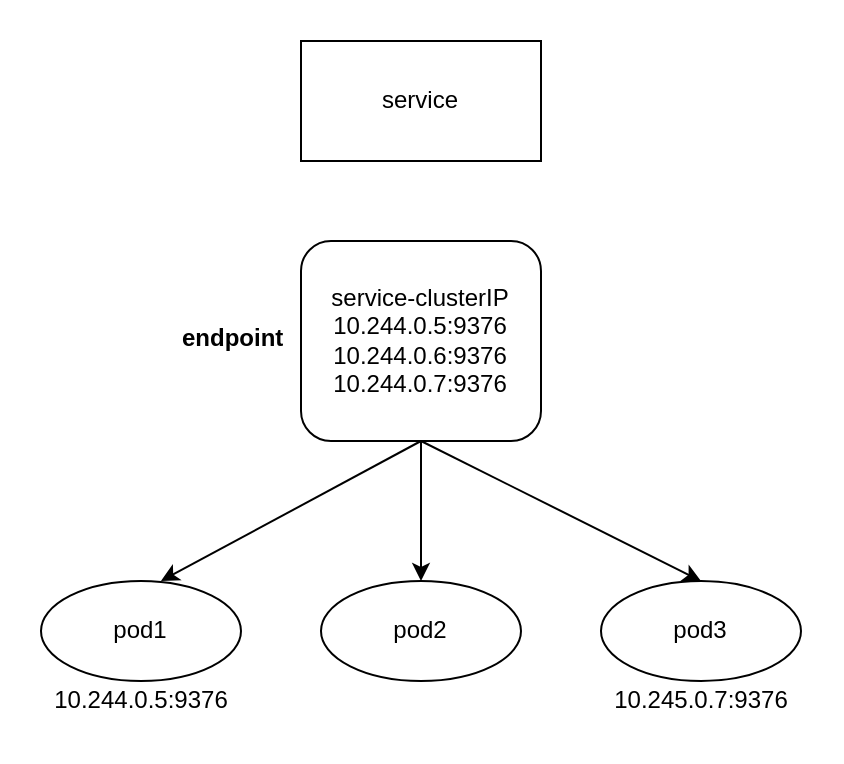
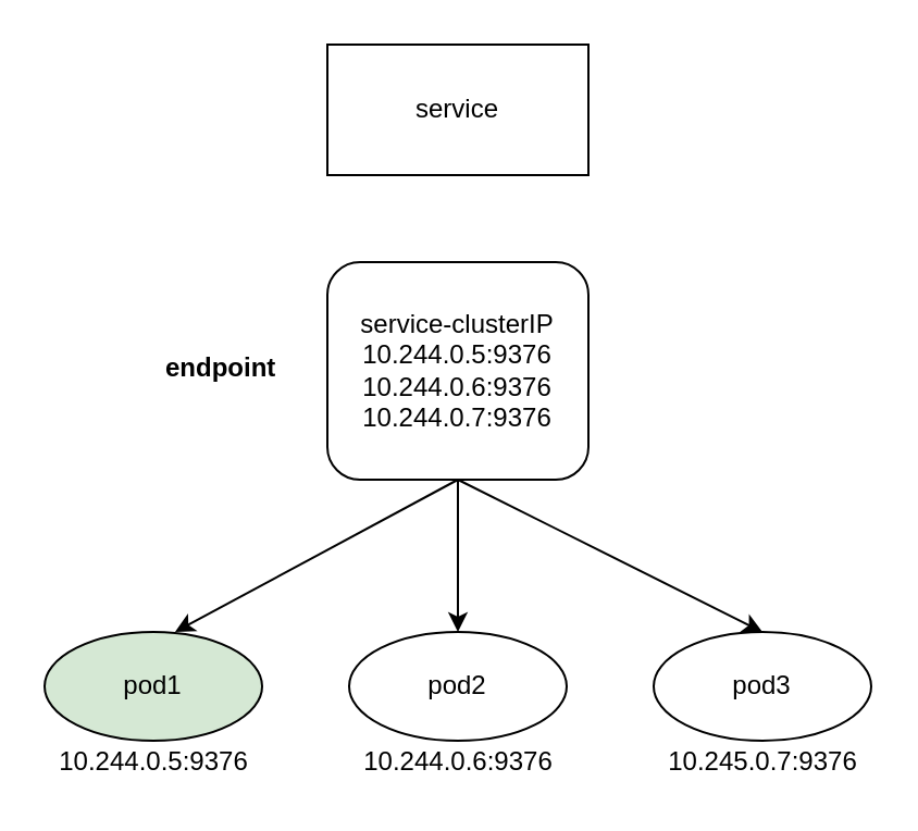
- <mxCell id="13" value="&lt;b&gt;endpoint&lt;/b&gt;" style="text;whiteSpace=wrap;html=1;strokeWidth=12;" vertex="1" parent="1"><mxGeometry x="89" y="155" width="50" height="30" as="geometry" /></mxCell>
+ <mxCell id="13" value="&lt;b&gt;endpoint&lt;/b&gt;" style="text;whiteSpace=wrap;html=1;strokeWidth=12;" vertex="1" parent="1"><mxGeometry x="74" y="155" width="50" height="30" as="geometry" /></mxCell>
- <mxCell id="3" value="pod1" style="ellipse;whiteSpace=wrap;html=1;" vertex="1" parent="1"><mxGeometry x="20" y="290" width="100" height="50" as="geometry" /></mxCell>
+ <mxCell id="3" value="pod1" style="ellipse;whiteSpace=wrap;html=1;fillColor=#d5e8d4;" vertex="1" parent="1"><mxGeometry x="20" y="290" width="100" height="50" as="geometry" /></mxCell>
+ <mxCell id="7" value="10.244.0.6:9376" style="text;html=1;align=center;verticalAlign=middle;resizable=0;points=[];autosize=1;strokeColor=none;fillColor=none;" vertex="1" parent="1"><mxGeometry x="160" y="340" width="100" height="20" as="geometry" /></mxCell>
